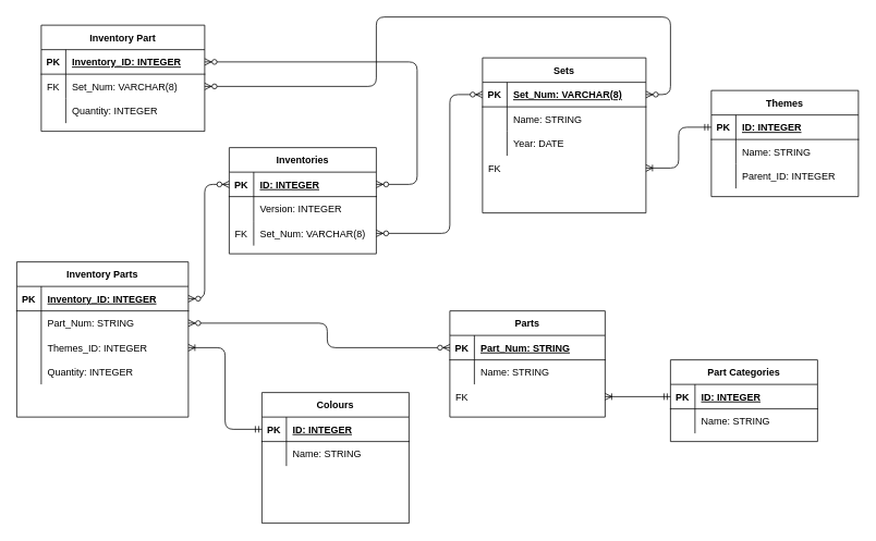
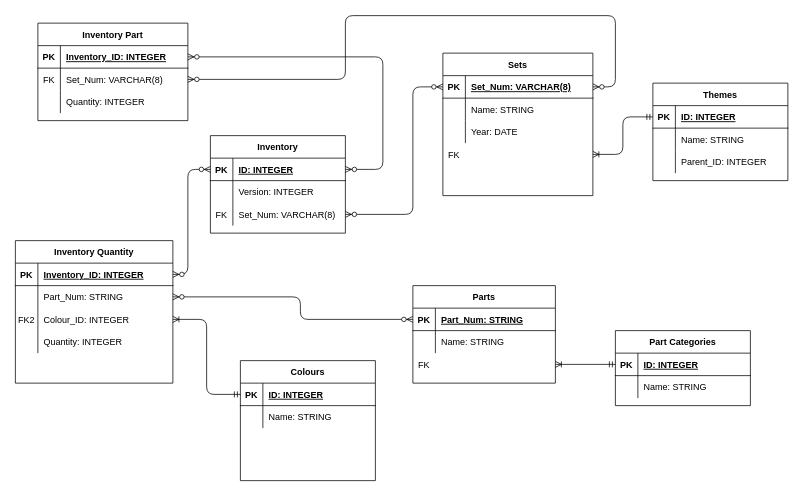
- <mxCell id="12" value="Inventories" style="shape=table;startSize=30;container=1;collapsible=1;childLayout=tableLayout;fixedRows=1;rowLines=0;fontStyle=1;align=center;resizeLast=1;" parent="1" vertex="1"><mxGeometry x="280" y="180" width="180" height="130" as="geometry" /></mxCell>
+ <mxCell id="12" value="Inventory" style="shape=table;startSize=30;container=1;collapsible=1;childLayout=tableLayout;fixedRows=1;rowLines=0;fontStyle=1;align=center;resizeLast=1;" parent="1" vertex="1"><mxGeometry x="280" y="180" width="180" height="130" as="geometry" /></mxCell>
- <mxCell id="46" value="Inventory Parts" style="shape=table;startSize=30;container=1;collapsible=1;childLayout=tableLayout;fixedRows=1;rowLines=0;fontStyle=1;align=center;resizeLast=1;" parent="1" vertex="1"><mxGeometry x="20" y="320" width="210" height="190" as="geometry" /></mxCell>
+ <mxCell id="46" value="Inventory Quantity" style="shape=table;startSize=30;container=1;collapsible=1;childLayout=tableLayout;fixedRows=1;rowLines=0;fontStyle=1;align=center;resizeLast=1;" parent="1" vertex="1"><mxGeometry x="20" y="320" width="210" height="190" as="geometry" /></mxCell>
+ <mxCell id="53" value="FK2" style="shape=partialRectangle;connectable=0;fillColor=none;top=0;left=0;bottom=0;right=0;editable=1;overflow=hidden;" parent="52" vertex="1"><mxGeometry width="30" height="30" as="geometry" /></mxCell>
- <mxCell id="54" value="Themes_ID: INTEGER" style="shape=partialRectangle;connectable=0;fillColor=none;top=0;left=0;bottom=0;right=0;align=left;spacingLeft=6;overflow=hidden;" parent="52" vertex="1"><mxGeometry x="30" width="180" height="30" as="geometry" /></mxCell>
+ <mxCell id="54" value="Colour_ID: INTEGER" style="shape=partialRectangle;connectable=0;fillColor=none;top=0;left=0;bottom=0;right=0;align=left;spacingLeft=6;overflow=hidden;" parent="52" vertex="1"><mxGeometry x="30" width="180" height="30" as="geometry" /></mxCell>
